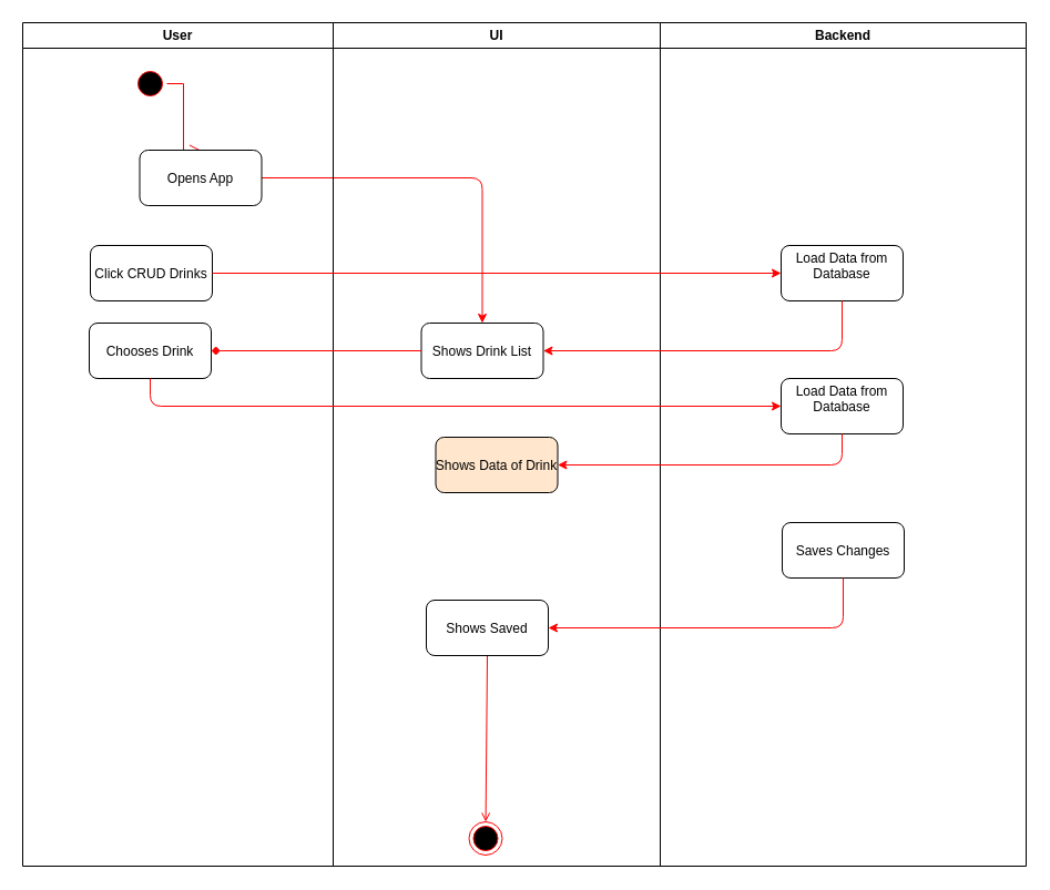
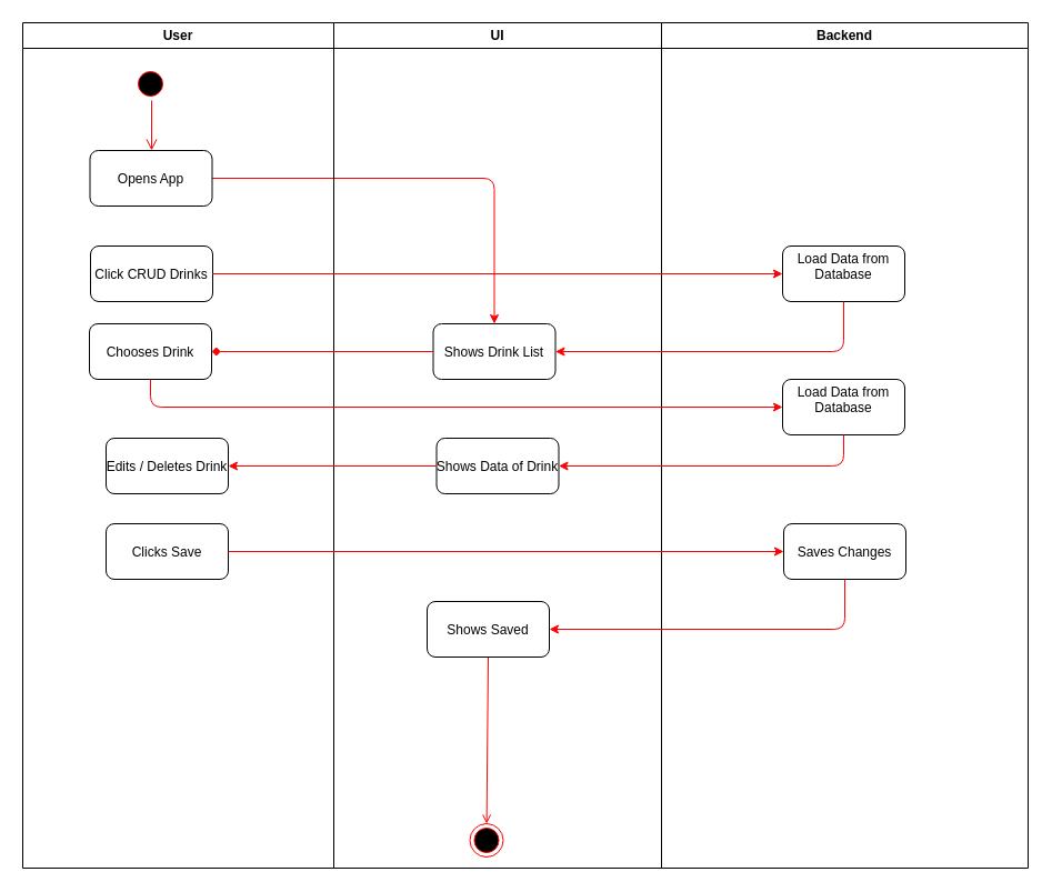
- <mxCell id="6" value="Opens App" style="rounded=1;" parent="2" vertex="1"><mxGeometry x="105.5" y="115" width="110" height="50" as="geometry" /></mxCell>
+ <mxCell id="6" value="Opens App" style="rounded=1;" parent="2" vertex="1"><mxGeometry x="60.5" y="115" width="110" height="50" as="geometry" /></mxCell>
- <mxCell id="14" value="Shows Drink List " style="rounded=1;" vertex="1" parent="11"><mxGeometry x="79.5" y="271" width="110" height="50" as="geometry" /></mxCell>
+ <mxCell id="14" value="Shows Drink List " style="rounded=1;" vertex="1" parent="11"><mxGeometry x="89.5" y="271" width="110" height="50" as="geometry" /></mxCell>
+ <mxCell id="9" value="Edits / Deletes Drink" style="rounded=1;" vertex="1" parent="2"><mxGeometry x="75" y="374" width="110" height="50" as="geometry" /></mxCell>
+ <mxCell id="26" style="edgeStyle=orthogonalEdgeStyle;rounded=1;orthogonalLoop=1;jettySize=auto;html=1;entryX=1;entryY=0.5;entryDx=0;entryDy=0;strokeColor=#FF0000;" edge="1" parent="1" source="15" target="9"><mxGeometry relative="1" as="geometry" /></mxCell>
- <mxCell id="15" value="Shows Data of Drink" style="rounded=1;fillColor=#ffe6cc;" vertex="1" parent="11"><mxGeometry x="92.5" y="374" width="110" height="50" as="geometry" /></mxCell>
+ <mxCell id="15" value="Shows Data of Drink" style="rounded=1;" vertex="1" parent="11"><mxGeometry x="92.5" y="374" width="110" height="50" as="geometry" /></mxCell>
+ <mxCell id="10" value="Clicks Save" style="rounded=1;" vertex="1" parent="2"><mxGeometry x="75" y="451" width="110" height="50" as="geometry" /></mxCell>
+ <mxCell id="27" style="edgeStyle=orthogonalEdgeStyle;rounded=1;orthogonalLoop=1;jettySize=auto;html=1;entryX=0;entryY=0.5;entryDx=0;entryDy=0;strokeColor=#FF0000;exitX=1;exitY=0.5;exitDx=0;exitDy=0;" edge="1" parent="1" source="10" target="20"><mxGeometry relative="1" as="geometry" /></mxCell>
